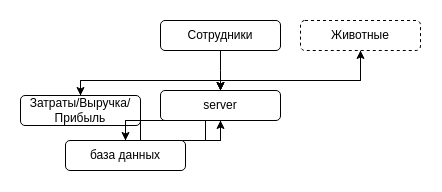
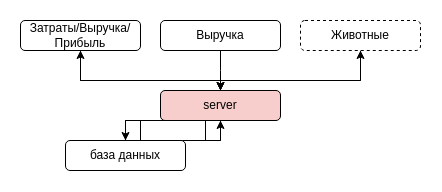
- <mxCell id="5" value="Сотрудники" style="rounded=1;whiteSpace=wrap;html=1;" vertex="1" parent="1"><mxGeometry x="160" y="20" width="120" height="30" as="geometry" /></mxCell>
+ <mxCell id="5" value="Выручка" style="rounded=1;whiteSpace=wrap;html=1;" vertex="1" parent="1"><mxGeometry x="160" y="20" width="120" height="30" as="geometry" /></mxCell>
- <mxCell id="11" value="server" style="rounded=1;whiteSpace=wrap;html=1;" vertex="1" parent="1"><mxGeometry x="160" y="90" width="120" height="30" as="geometry" /></mxCell>
+ <mxCell id="11" value="server" style="rounded=1;whiteSpace=wrap;html=1;fillColor=#f8cecc;" vertex="1" parent="1"><mxGeometry x="160" y="90" width="120" height="30" as="geometry" /></mxCell>
- <mxCell id="3" value="Затраты/Выручка/Прибыль" style="rounded=1;whiteSpace=wrap;html=1;" vertex="1" parent="1"><mxGeometry x="20" y="95" width="120" height="30" as="geometry" /></mxCell>
+ <mxCell id="3" value="Затраты/Выручка/Прибыль" style="rounded=1;whiteSpace=wrap;html=1;" vertex="1" parent="1"><mxGeometry x="20" y="20" width="120" height="30" as="geometry" /></mxCell>
